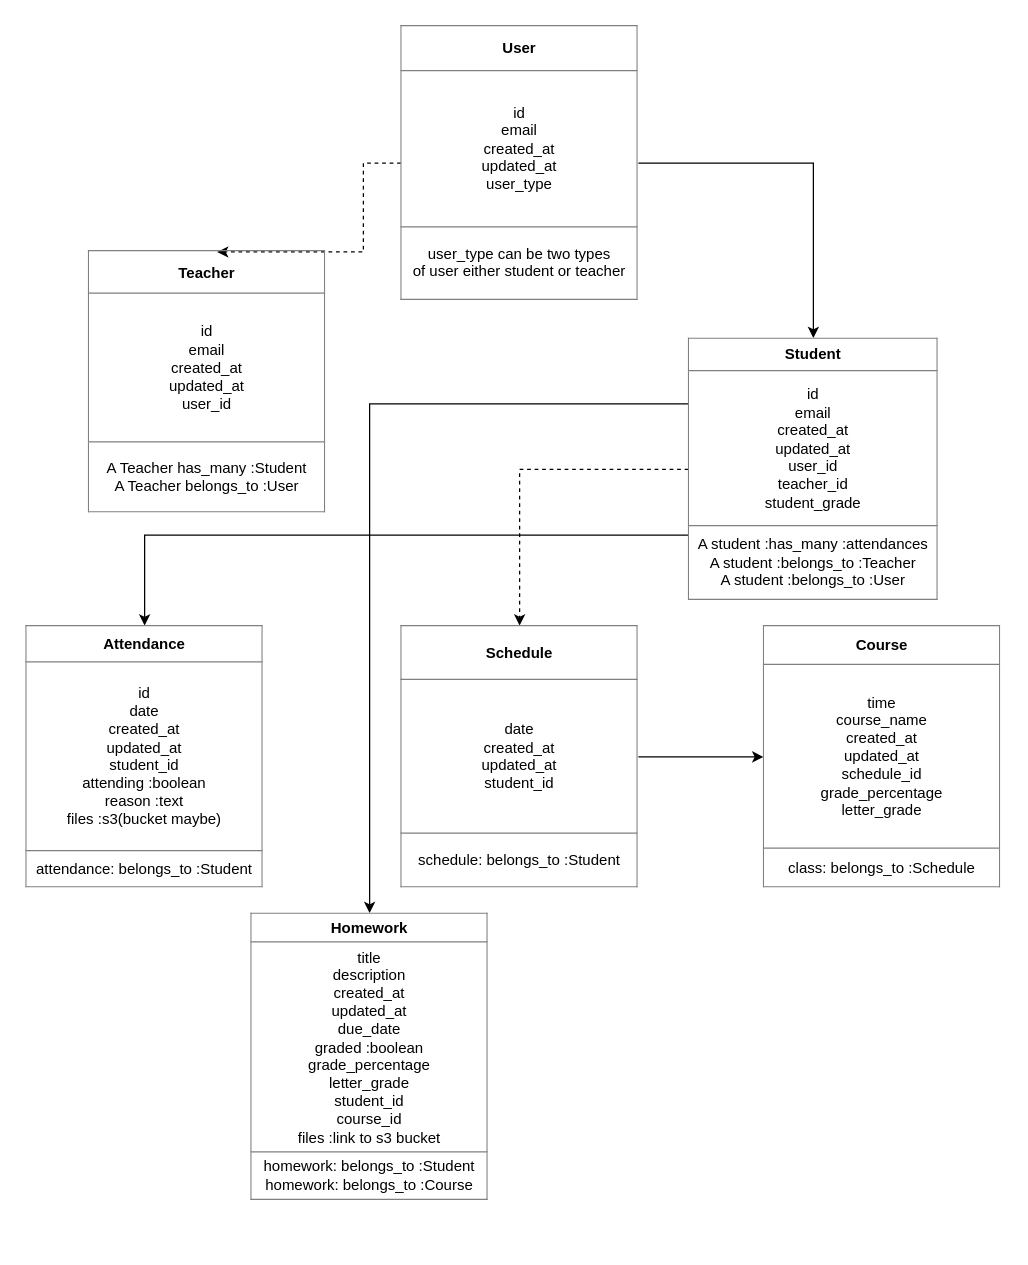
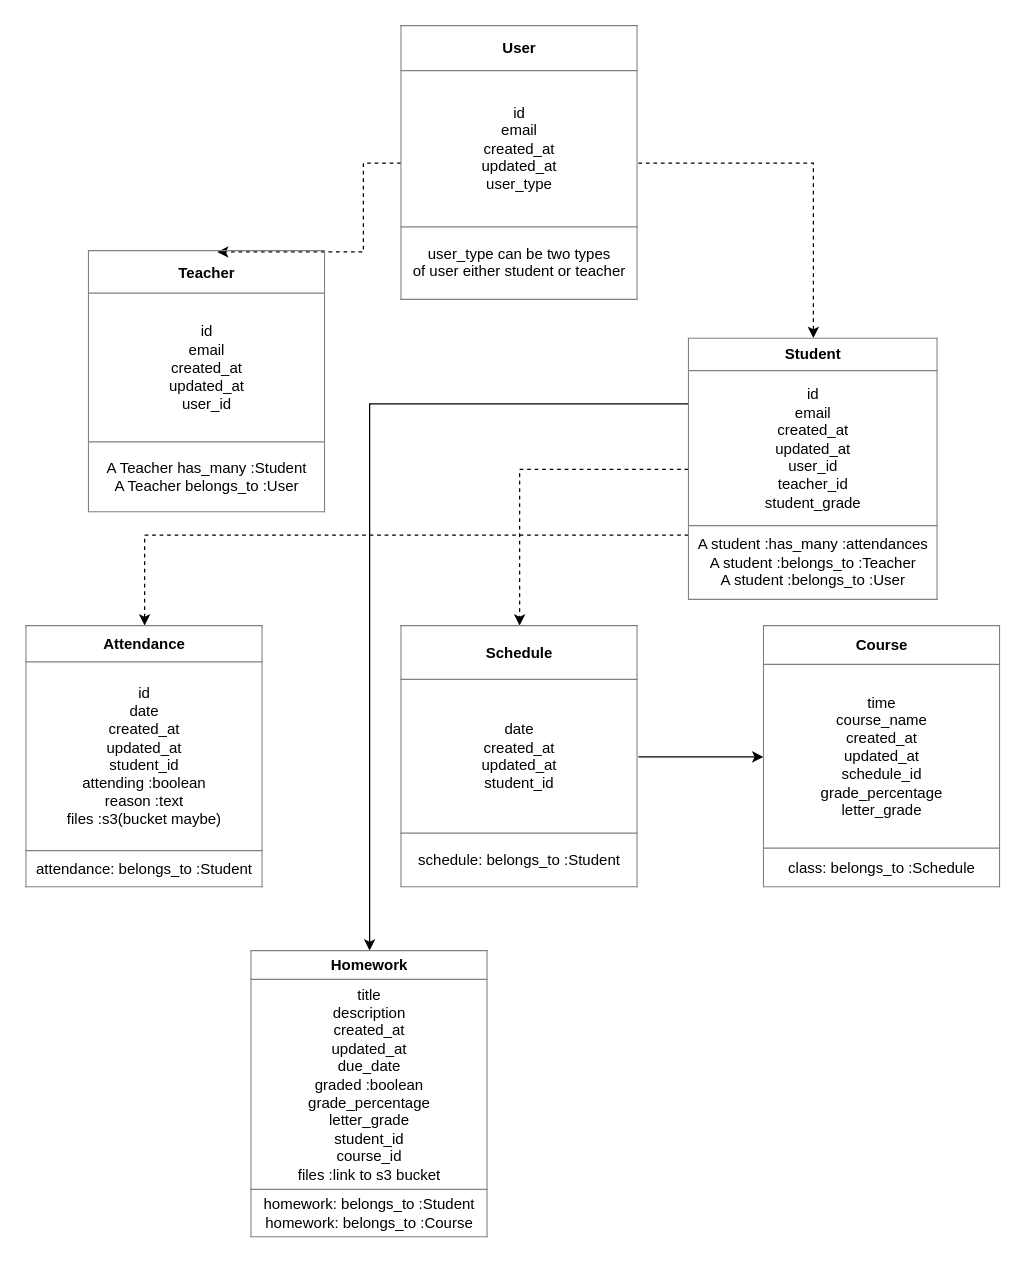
- <mxCell id="3" style="edgeStyle=orthogonalEdgeStyle;rounded=0;orthogonalLoop=1;jettySize=auto;html=1;exitX=1;exitY=0.5;exitDx=0;exitDy=0;entryX=0.5;entryY=0;entryDx=0;entryDy=0;" edge="1" parent="1" source="4" target="9"><mxGeometry relative="1" as="geometry" /></mxCell>
+ <mxCell id="3" style="edgeStyle=orthogonalEdgeStyle;rounded=0;orthogonalLoop=1;jettySize=auto;html=1;exitX=1;exitY=0.5;exitDx=0;exitDy=0;entryX=0.5;entryY=0;entryDx=0;entryDy=0;dashed=1;" edge="1" parent="1" source="4" target="9"><mxGeometry relative="1" as="geometry" /></mxCell>
- <mxCell id="7" style="edgeStyle=orthogonalEdgeStyle;rounded=0;orthogonalLoop=1;jettySize=auto;html=1;exitX=0;exitY=0.75;exitDx=0;exitDy=0;" edge="1" parent="1" source="9" target="10"><mxGeometry relative="1" as="geometry" /></mxCell>
+ <mxCell id="7" style="edgeStyle=orthogonalEdgeStyle;rounded=0;orthogonalLoop=1;jettySize=auto;html=1;exitX=0;exitY=0.75;exitDx=0;exitDy=0;dashed=1;" edge="1" parent="1" source="9" target="10"><mxGeometry relative="1" as="geometry" /></mxCell>
- <mxCell id="14" value="&lt;table border=&quot;1&quot; width=&quot;100%&quot; cellpadding=&quot;4&quot; style=&quot;width: 100% ; height: 100% ; border-collapse: collapse&quot;&gt;&lt;tbody&gt;&lt;tr&gt;&lt;th align=&quot;center&quot;&gt;&lt;b&gt;Homework&lt;/b&gt;&lt;/th&gt;&lt;/tr&gt;&lt;tr&gt;&lt;td align=&quot;center&quot;&gt;title&lt;br&gt;description&lt;br&gt;created_at&lt;br&gt;updated_at&lt;br&gt;due_date&lt;br&gt;graded :boolean&lt;br&gt;grade_percentage&lt;br&gt;letter_grade&lt;br&gt;student_id&lt;br&gt;course_id&lt;br&gt;files :link to s3 bucket&lt;/td&gt;&lt;/tr&gt;&lt;tr&gt;&lt;td align=&quot;center&quot;&gt;homework: belongs_to :Student&lt;br&gt;homework: belongs_to :Course&lt;/td&gt;&lt;/tr&gt;&lt;/tbody&gt;&lt;/table&gt;" style="text;html=1;strokeColor=none;fillColor=none;overflow=fill;" vertex="1" parent="1"><mxGeometry x="200" y="730" width="190" height="230" as="geometry" /></mxCell>
+ <mxCell id="14" value="&lt;table border=&quot;1&quot; width=&quot;100%&quot; cellpadding=&quot;4&quot; style=&quot;width: 100% ; height: 100% ; border-collapse: collapse&quot;&gt;&lt;tbody&gt;&lt;tr&gt;&lt;th align=&quot;center&quot;&gt;&lt;b&gt;Homework&lt;/b&gt;&lt;/th&gt;&lt;/tr&gt;&lt;tr&gt;&lt;td align=&quot;center&quot;&gt;title&lt;br&gt;description&lt;br&gt;created_at&lt;br&gt;updated_at&lt;br&gt;due_date&lt;br&gt;graded :boolean&lt;br&gt;grade_percentage&lt;br&gt;letter_grade&lt;br&gt;student_id&lt;br&gt;course_id&lt;br&gt;files :link to s3 bucket&lt;/td&gt;&lt;/tr&gt;&lt;tr&gt;&lt;td align=&quot;center&quot;&gt;homework: belongs_to :Student&lt;br&gt;homework: belongs_to :Course&lt;/td&gt;&lt;/tr&gt;&lt;/tbody&gt;&lt;/table&gt;" style="text;html=1;strokeColor=none;fillColor=none;overflow=fill;" vertex="1" parent="1"><mxGeometry x="200" y="760" width="190" height="230" as="geometry" /></mxCell>
